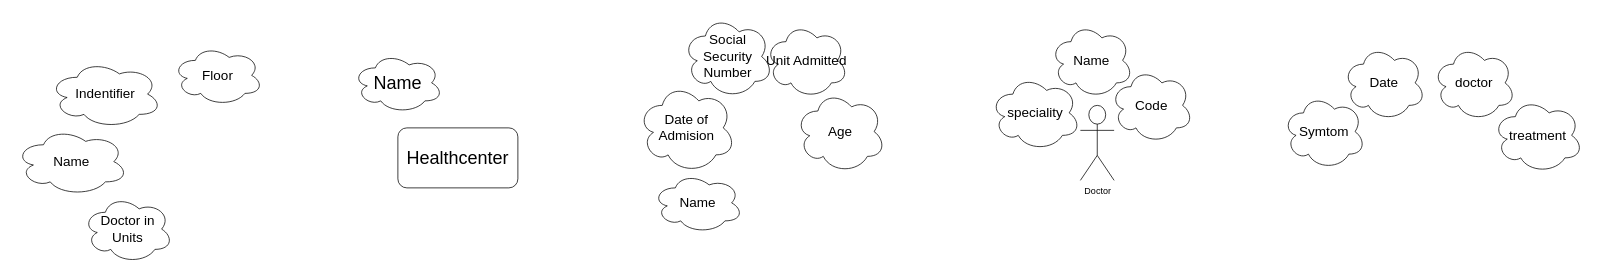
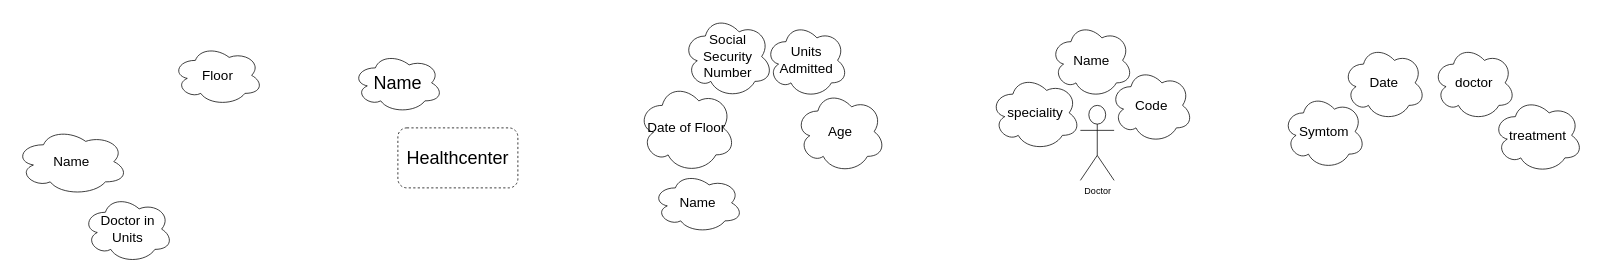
- <mxCell id="9" value="&lt;font style=&quot;font-size: 18px&quot;&gt;Unit Admitted&lt;/font&gt;" style="ellipse;shape=cloud;whiteSpace=wrap;html=1;" parent="1" vertex="1"><mxGeometry x="1020" y="30" width="110" height="100" as="geometry" /></mxCell>
+ <mxCell id="9" value="&lt;font style=&quot;font-size: 18px&quot;&gt;Units Admitted&lt;/font&gt;" style="ellipse;shape=cloud;whiteSpace=wrap;html=1;" parent="1" vertex="1"><mxGeometry x="1020" y="30" width="110" height="100" as="geometry" /></mxCell>
- <mxCell id="5" value="&lt;font style=&quot;font-size: 18px&quot;&gt;Indentifier&lt;/font&gt;" style="ellipse;shape=cloud;whiteSpace=wrap;html=1;" parent="1" vertex="1"><mxGeometry x="65" y="80" width="150" height="90" as="geometry" /></mxCell>
- <mxCell id="12" value="&lt;font style=&quot;font-size: 18px&quot;&gt;Date of Admision&lt;/font&gt;" style="ellipse;shape=cloud;whiteSpace=wrap;html=1;" parent="1" vertex="1"><mxGeometry x="850" y="110" width="130" height="120" as="geometry" /></mxCell>
+ <mxCell id="12" value="&lt;font style=&quot;font-size: 18px&quot;&gt;Date of Floor&lt;/font&gt;" style="ellipse;shape=cloud;whiteSpace=wrap;html=1;" parent="1" vertex="1"><mxGeometry x="850" y="110" width="130" height="120" as="geometry" /></mxCell>
- <mxCell id="2" value="&lt;font style=&quot;font-size: 24px&quot;&gt;Healthcenter&lt;/font&gt;" style="rounded=1;whiteSpace=wrap;html=1;" parent="1" vertex="1"><mxGeometry x="530" width="160" height="80" as="geometry" y="170" /></mxCell>
+ <mxCell id="2" value="&lt;font style=&quot;font-size: 24px&quot;&gt;Healthcenter&lt;/font&gt;" style="rounded=1;whiteSpace=wrap;html=1;dashed=1;" parent="1" vertex="1"><mxGeometry x="530" width="160" height="80" as="geometry" y="170" /></mxCell>
